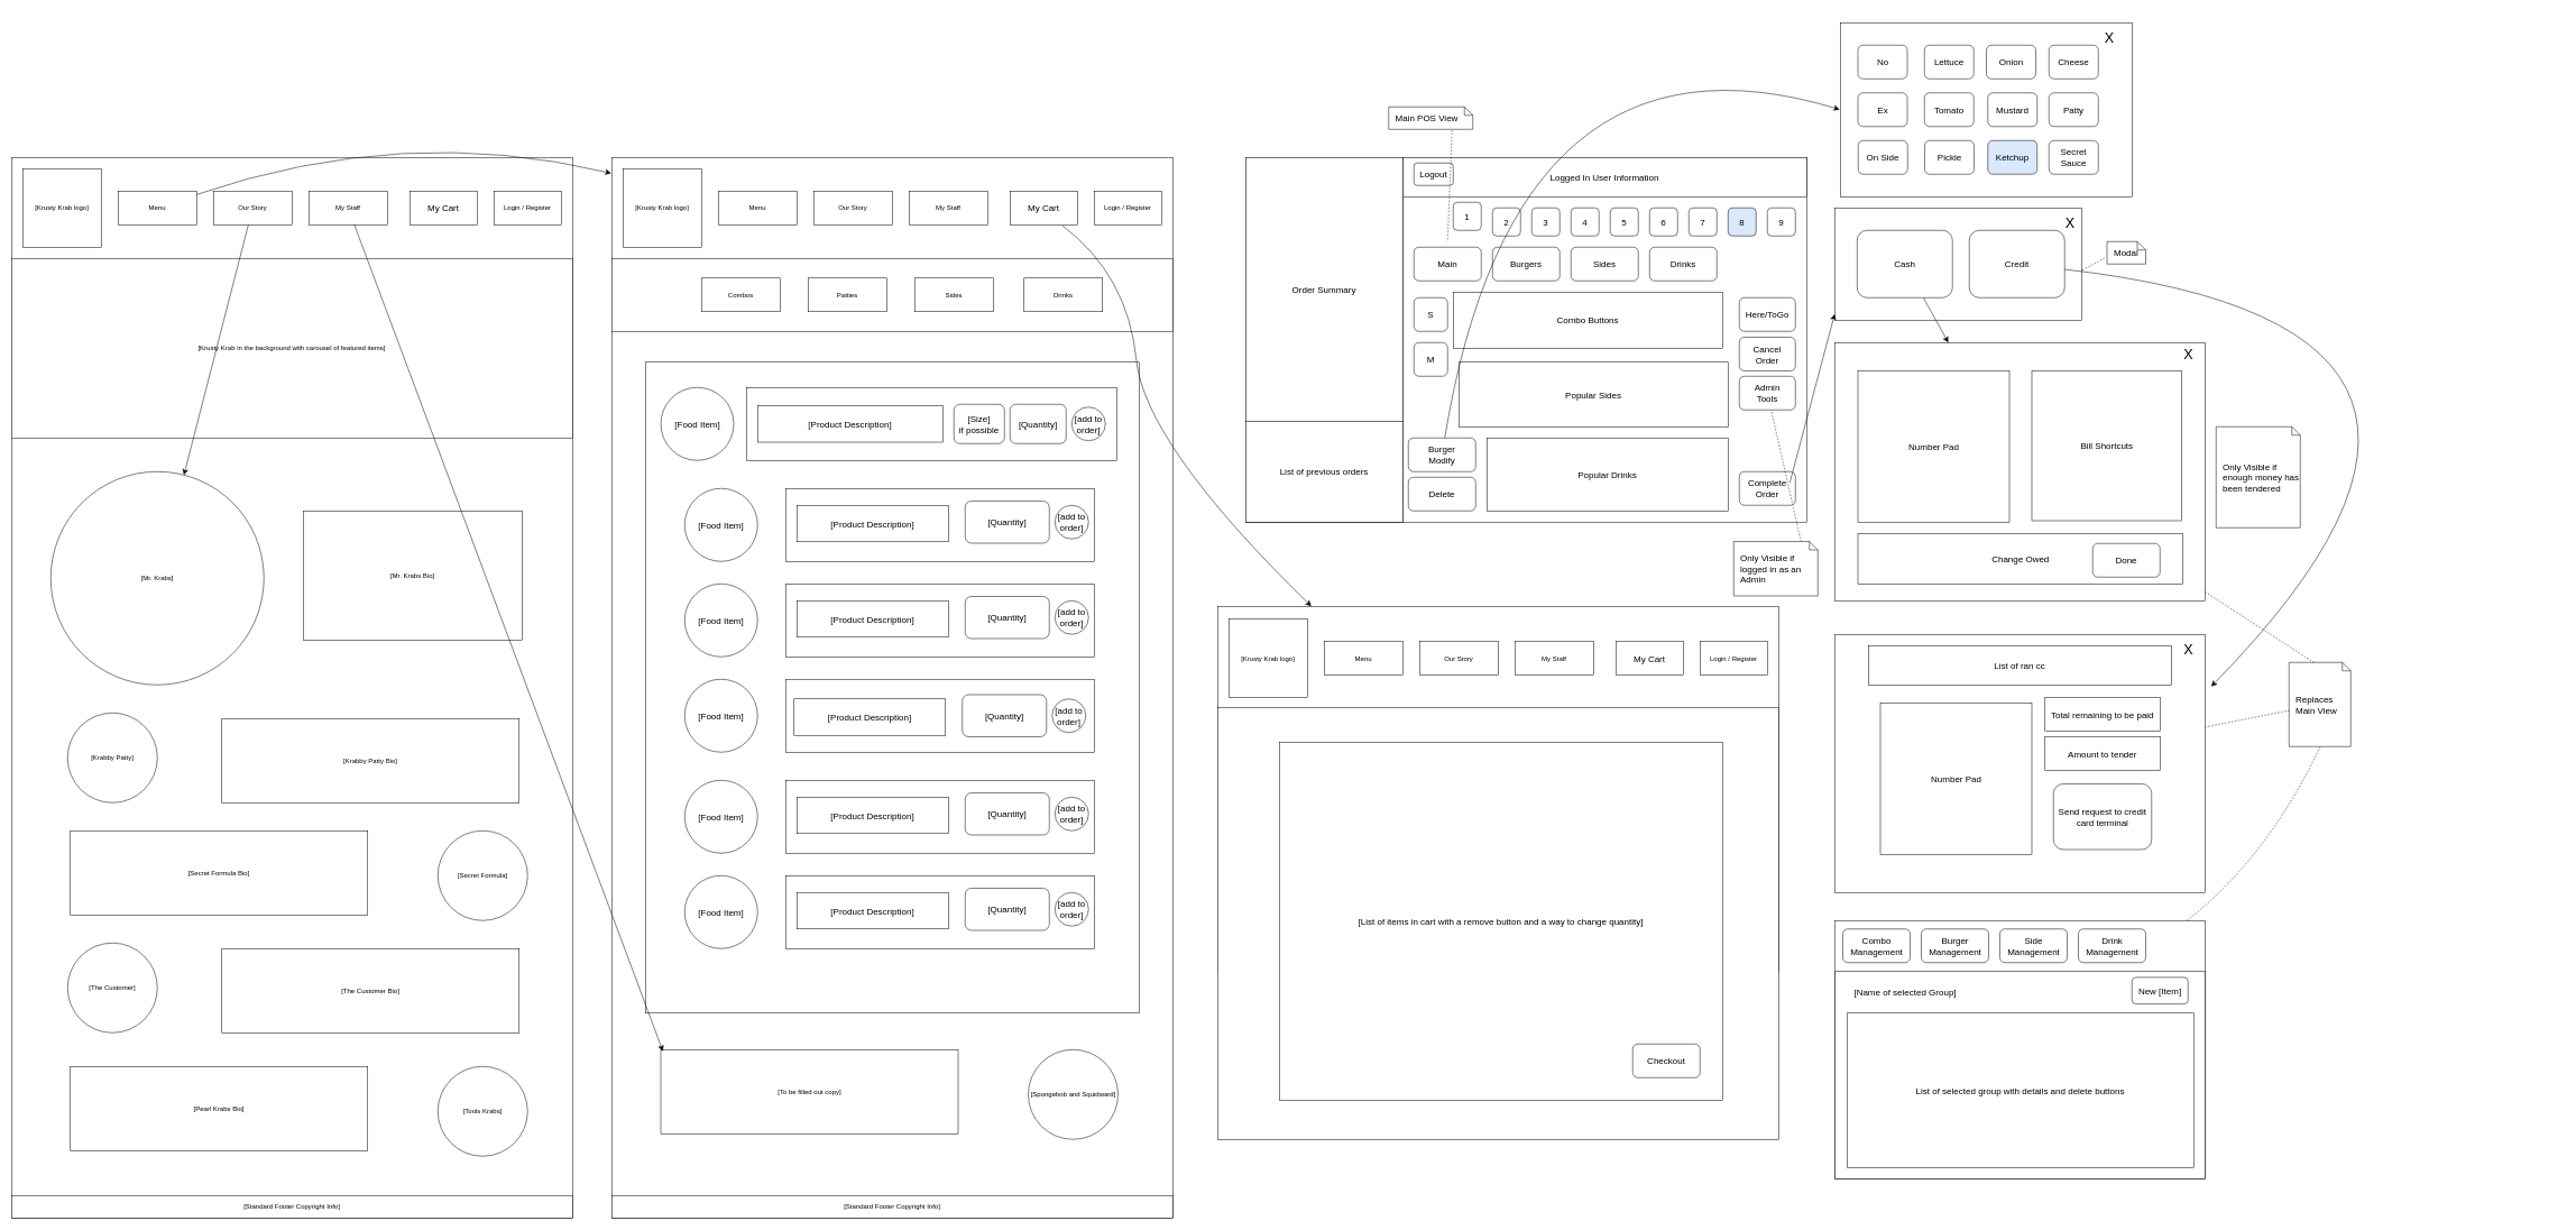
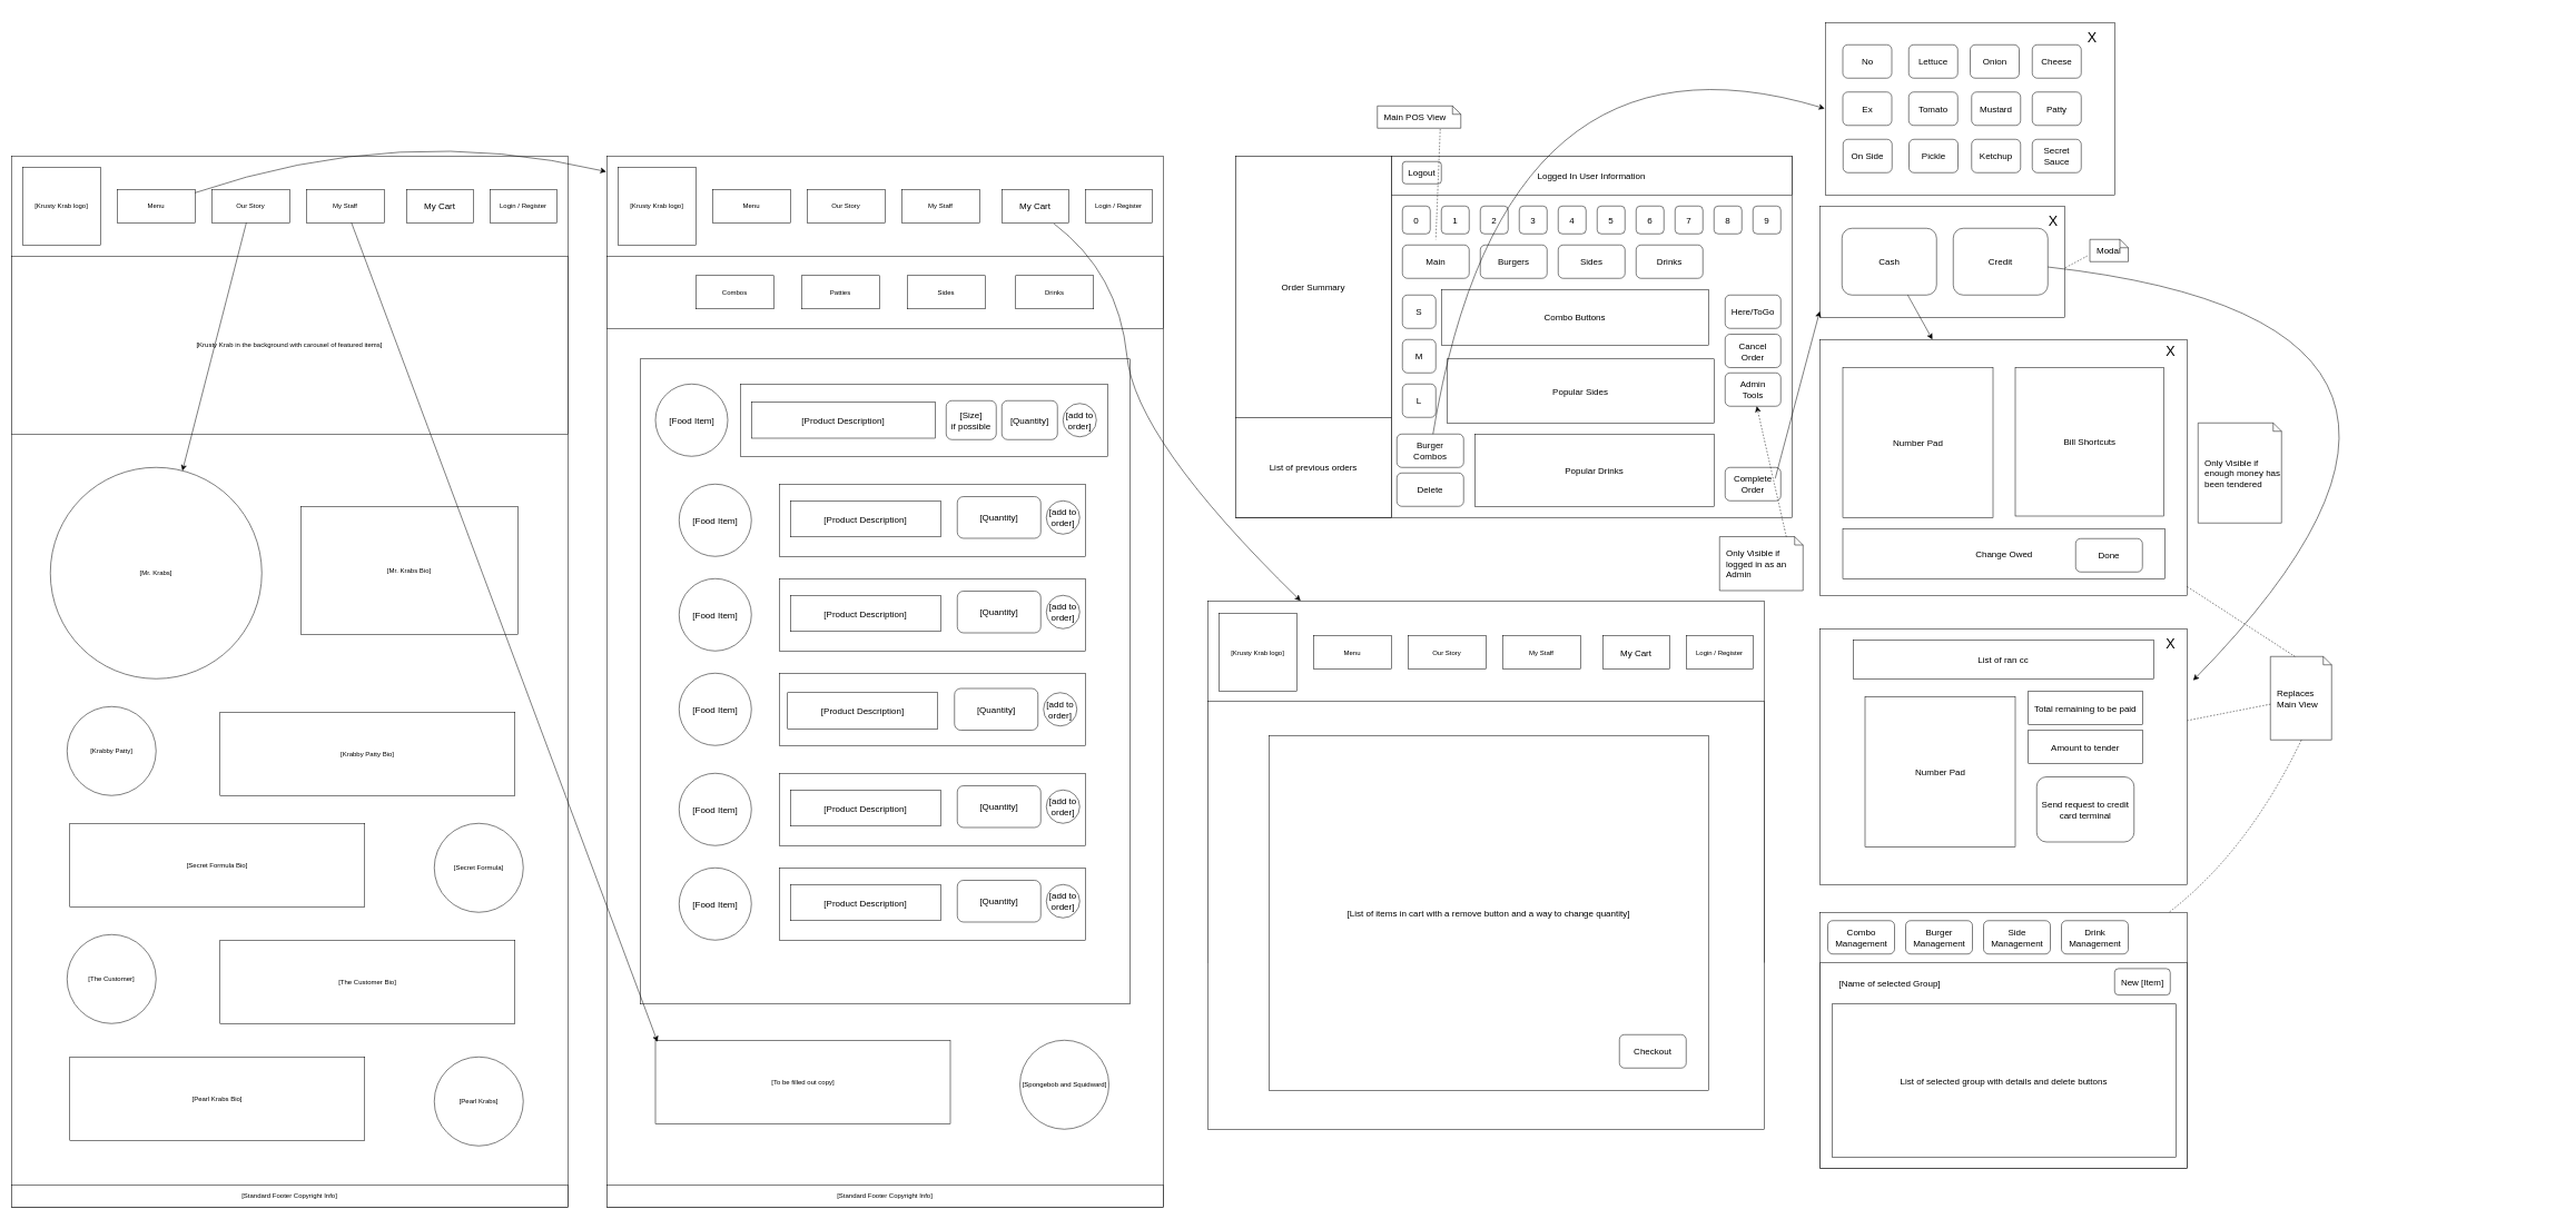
- <mxCell id="160" value="Ketchup" style="rounded=1;whiteSpace=wrap;html=1;fontSize=16;fillColor=#dae8fc;" vertex="1" parent="1"><mxGeometry x="3543" y="250" width="88" height="60" as="geometry" /></mxCell>
+ <mxCell id="160" value="Ketchup" style="rounded=1;whiteSpace=wrap;html=1;fontSize=16;" vertex="1" parent="1"><mxGeometry x="3543" y="250" width="88" height="60" as="geometry" /></mxCell>
- <mxCell id="75" value="1" style="rounded=1;whiteSpace=wrap;html=1;fontSize=16;" parent="1" vertex="1"><mxGeometry x="2590" y="360" width="50" height="50" as="geometry" /></mxCell>
+ <mxCell id="75" value="1" style="rounded=1;whiteSpace=wrap;html=1;fontSize=16;" parent="1" vertex="1"><mxGeometry x="2590" y="370" width="50" height="50" as="geometry" /></mxCell>
+ <mxCell id="84" value="0" style="rounded=1;whiteSpace=wrap;html=1;fontSize=16;" parent="1" vertex="1"><mxGeometry x="2520" y="370" width="50" height="50" as="geometry" /></mxCell>
- <mxCell id="82" value="8" style="rounded=1;whiteSpace=wrap;html=1;fontSize=16;fillColor=#dae8fc;" parent="1" vertex="1"><mxGeometry x="3080" y="370" width="50" height="50" as="geometry" /></mxCell>
+ <mxCell id="82" value="8" style="rounded=1;whiteSpace=wrap;html=1;fontSize=16;" parent="1" vertex="1"><mxGeometry x="3080" y="370" width="50" height="50" as="geometry" /></mxCell>
+ <mxCell id="87" value="L" style="rounded=1;whiteSpace=wrap;html=1;fontSize=16;" parent="1" vertex="1"><mxGeometry x="2520" y="690" width="60" height="60" as="geometry" /></mxCell>
- <mxCell id="121" value="" style="edgeStyle=none;endArrow=none;exitX=0.8;exitY=0;dashed=1;html=1;rounded=0;fontSize=12;startSize=8;endSize=8;curved=1;" parent="1" source="120" target="116" edge="1"><mxGeometry x="1" relative="1" as="geometry"><mxPoint x="3140" y="983" as="targetPoint" /></mxGeometry></mxCell>
+ <mxCell id="121" value="" style="edgeStyle=none;endArrow=classic;exitX=0.8;exitY=0;dashed=1;html=1;rounded=0;fontSize=12;startSize=8;endSize=8;curved=1;" parent="1" source="120" target="116" edge="1"><mxGeometry x="1" relative="1" as="geometry"><mxPoint x="3140" y="983" as="targetPoint" /></mxGeometry></mxCell>
- <mxCell id="155" value="Burger &lt;br&gt;Modify" style="rounded=1;whiteSpace=wrap;html=1;fontSize=16;" vertex="1" parent="1"><mxGeometry x="2510" y="780" width="120" height="60" as="geometry" /></mxCell>
+ <mxCell id="155" value="Burger &lt;br&gt;Combos" style="rounded=1;whiteSpace=wrap;html=1;fontSize=16;" vertex="1" parent="1"><mxGeometry x="2510" y="780" width="120" height="60" as="geometry" /></mxCell>
- <mxCell id="19" value="[Tools Krabs]" style="ellipse;whiteSpace=wrap;html=1;aspect=fixed;" parent="1" vertex="1"><mxGeometry x="780" y="1900" width="160" height="160" as="geometry" /></mxCell>
+ <mxCell id="19" value="[Pearl Krabs]" style="ellipse;whiteSpace=wrap;html=1;aspect=fixed;" parent="1" vertex="1"><mxGeometry x="780" y="1900" width="160" height="160" as="geometry" /></mxCell>
